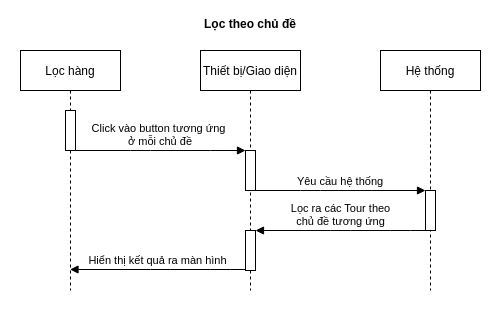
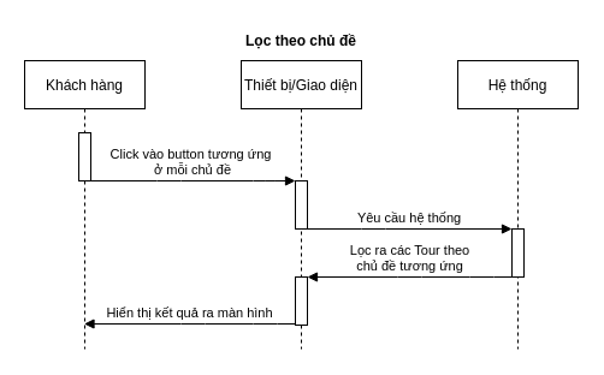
- <mxCell id="13" value="Lọc theo chủ đề" style="text;align=center;fontStyle=1;verticalAlign=middle;spacingLeft=3;spacingRight=3;strokeColor=none;rotatable=0;points=[[0,0.5],[1,0.5]];portConstraint=eastwest;" vertex="1" parent="1"><mxGeometry x="210" y="10" width="80" height="26" as="geometry" /></mxCell>
+ <mxCell id="13" value="Lọc theo chủ đề" style="text;align=center;fontStyle=1;verticalAlign=middle;spacingLeft=3;spacingRight=3;strokeColor=none;rotatable=0;points=[[0,0.5],[1,0.5]];portConstraint=eastwest;" vertex="1" parent="1"><mxGeometry x="210" y="20" width="80" height="26" as="geometry" /></mxCell>
- <mxCell id="2" value="Lọc hàng" style="shape=umlLifeline;perimeter=lifelinePerimeter;container=1;collapsible=0;recursiveResize=0;rounded=0;shadow=0;strokeWidth=1;" vertex="1" parent="1"><mxGeometry x="20" y="50" width="100" height="240" as="geometry" /></mxCell>
+ <mxCell id="2" value="Khách hàng" style="shape=umlLifeline;perimeter=lifelinePerimeter;container=1;collapsible=0;recursiveResize=0;rounded=0;shadow=0;strokeWidth=1;" vertex="1" parent="1"><mxGeometry x="20" y="50" width="100" height="240" as="geometry" /></mxCell>
